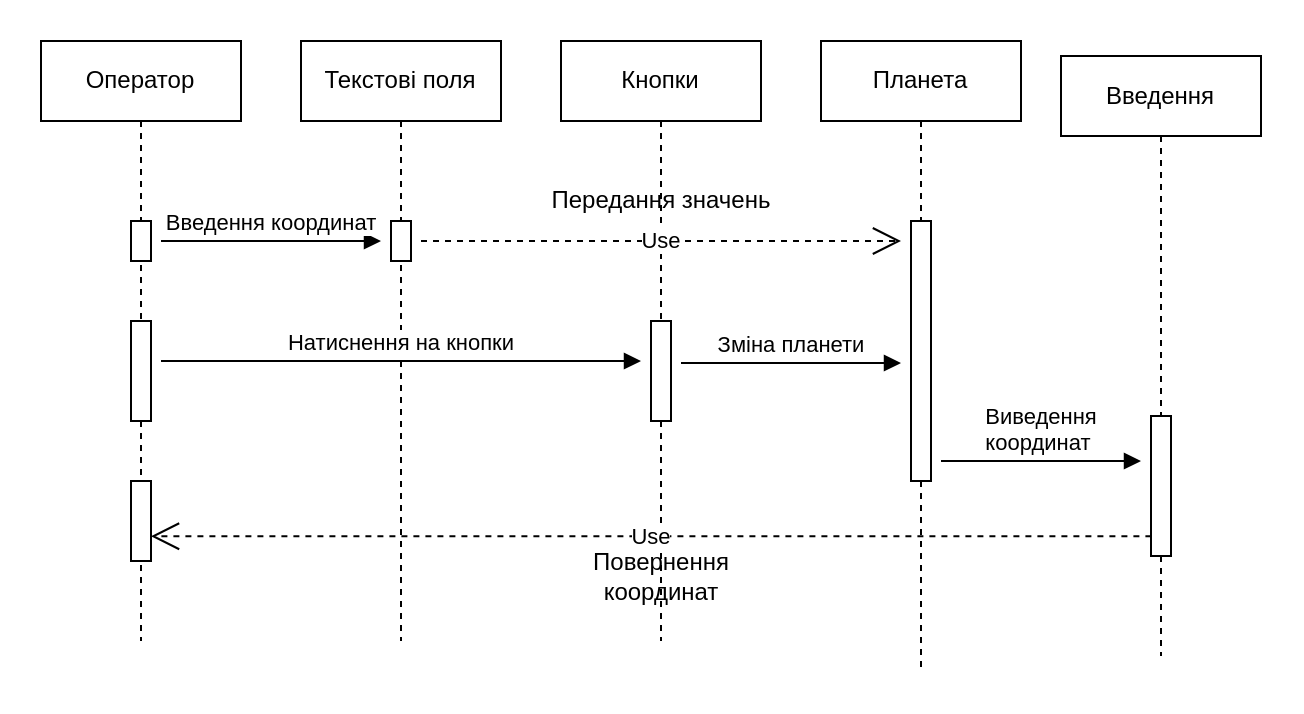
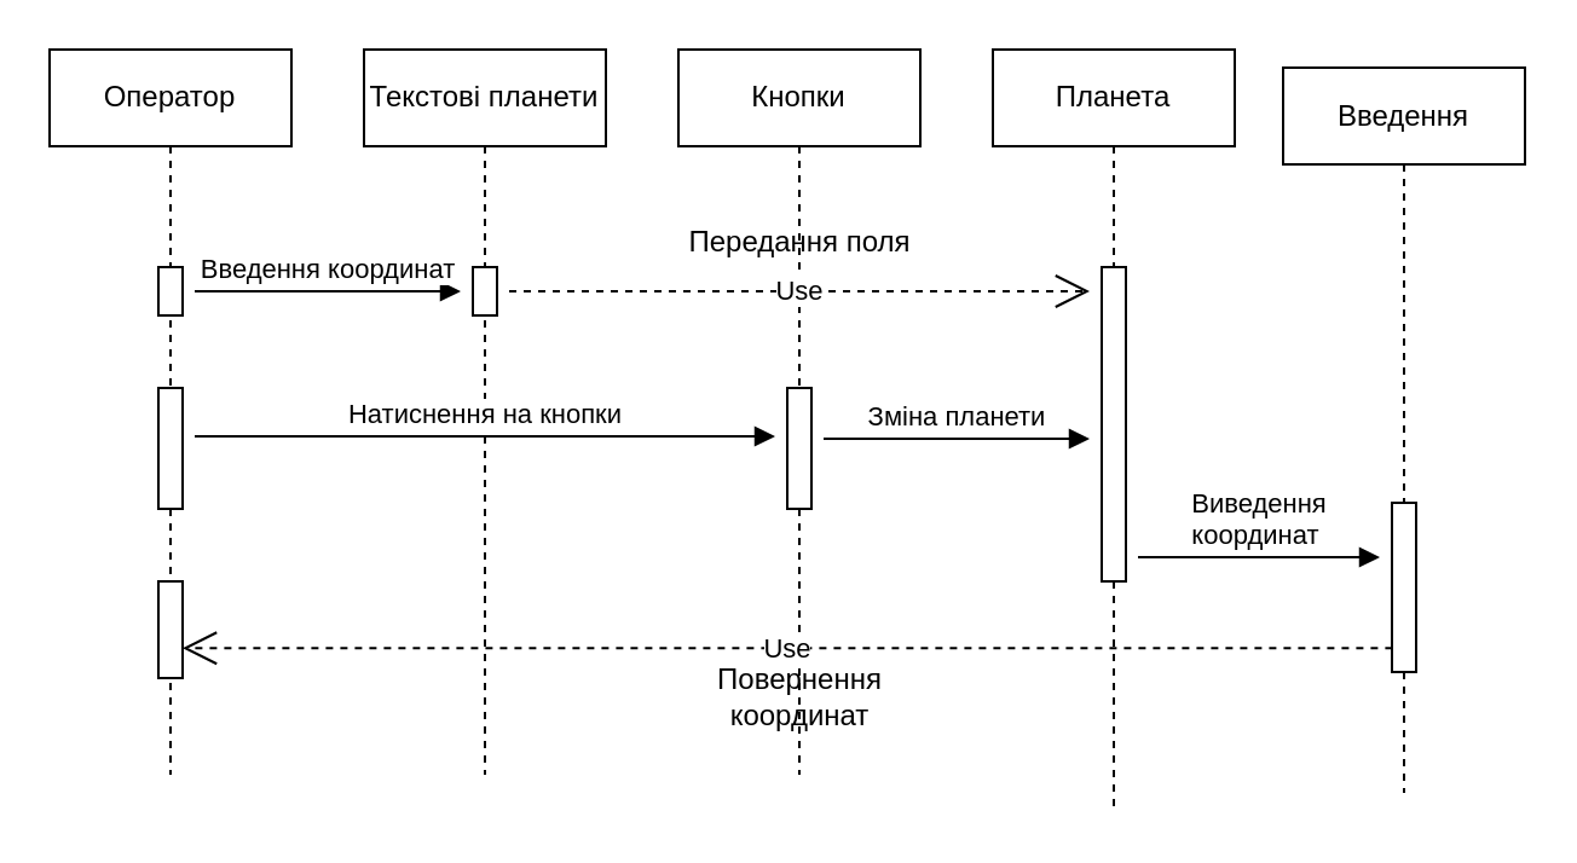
- <mxCell id="11" value="Текстові поля" style="shape=umlLifeline;perimeter=lifelinePerimeter;whiteSpace=wrap;html=1;container=1;collapsible=0;recursiveResize=0;outlineConnect=0;" parent="1" vertex="1"><mxGeometry x="150" y="20" width="100" height="300" as="geometry" /></mxCell>
+ <mxCell id="11" value="Текстові планети" style="shape=umlLifeline;perimeter=lifelinePerimeter;whiteSpace=wrap;html=1;container=1;collapsible=0;recursiveResize=0;outlineConnect=0;" parent="1" vertex="1"><mxGeometry x="150" y="20" width="100" height="300" as="geometry" /></mxCell>
- <mxCell id="16" value="Передання значень" style="text;html=1;align=center;verticalAlign=middle;resizable=0;points=[];;autosize=1;" parent="1" vertex="1"><mxGeometry x="265" y="90" width="130" height="20" as="geometry" /></mxCell>
+ <mxCell id="16" value="Передання поля" style="text;html=1;align=center;verticalAlign=middle;resizable=0;points=[];;autosize=1;" parent="1" vertex="1"><mxGeometry x="265" y="90" width="130" height="20" as="geometry" /></mxCell>
